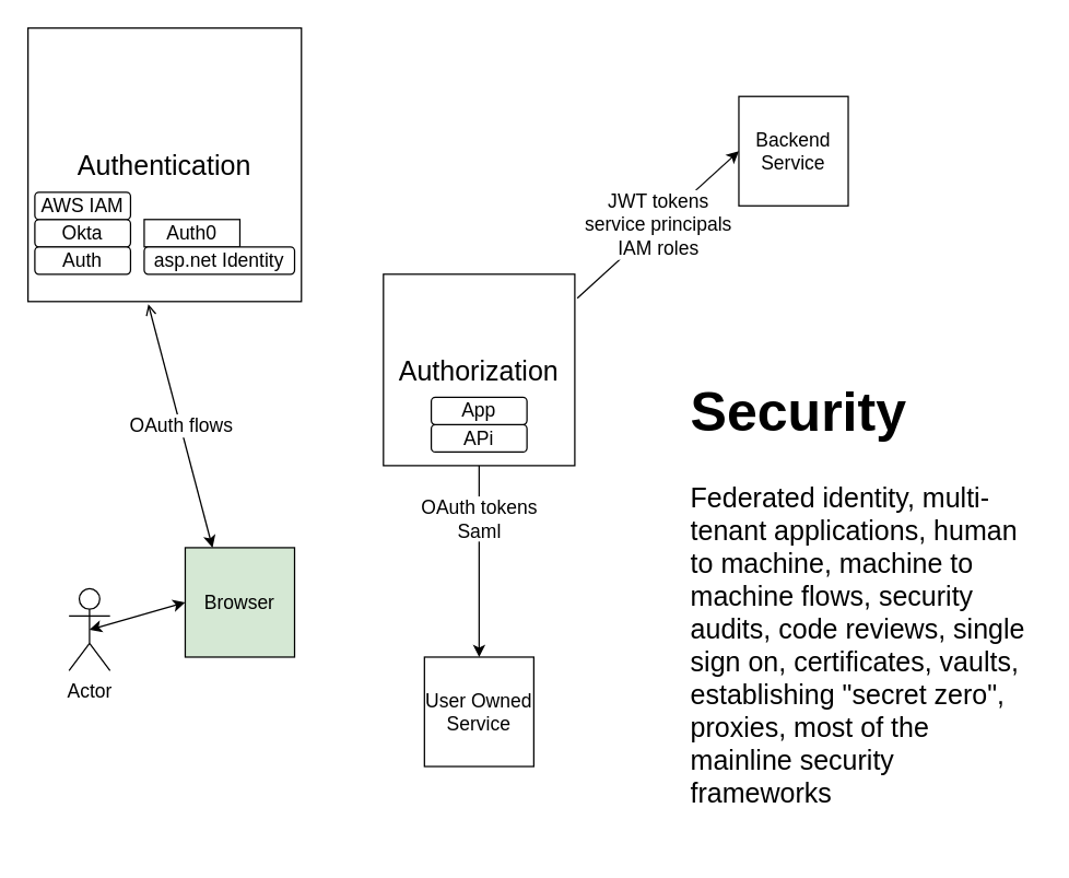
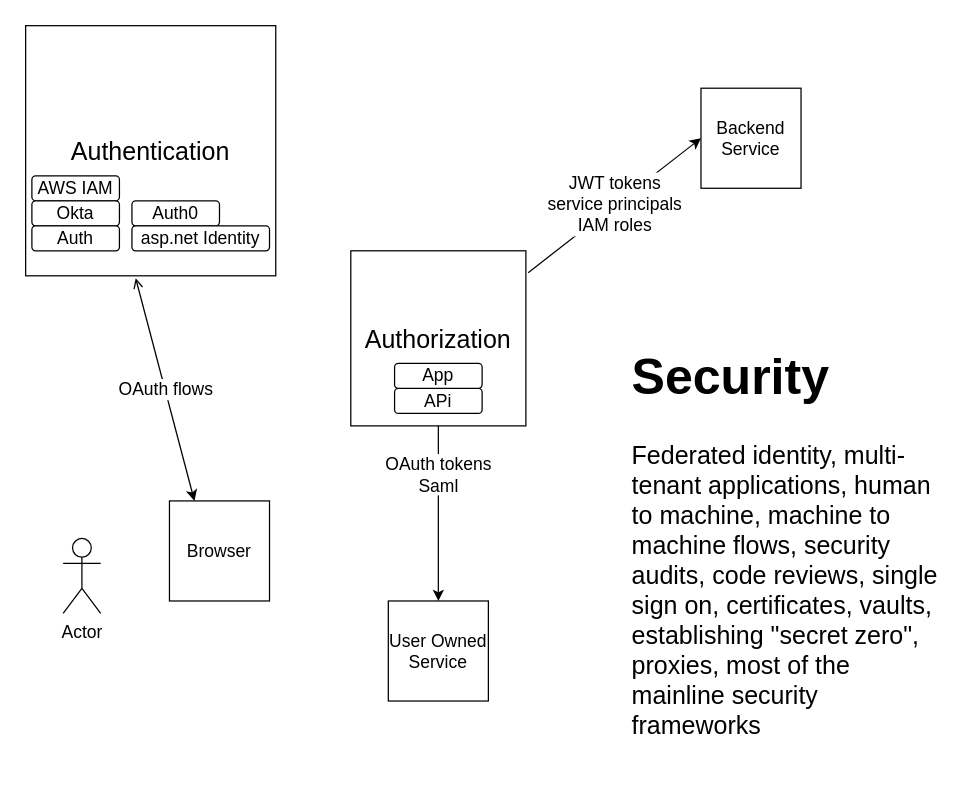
- <mxCell id="11" value="Backend Service" style="whiteSpace=wrap;html=1;aspect=fixed;fontSize=14;" vertex="1" parent="1"><mxGeometry x="540" y="70" width="80" height="80" as="geometry" /></mxCell>
+ <mxCell id="11" value="Backend Service" style="whiteSpace=wrap;html=1;aspect=fixed;fontSize=14;" vertex="1" parent="1"><mxGeometry x="560" y="70" width="80" height="80" as="geometry" /></mxCell>
- <mxCell id="5" value="Auth0" style="whiteSpace=wrap;html=1;fontSize=14;rounded=0;" vertex="1" parent="1"><mxGeometry x="105" y="160" width="70" height="20" as="geometry" /></mxCell>
+ <mxCell id="5" value="Auth0" style="rounded=1;whiteSpace=wrap;html=1;fontSize=14;" vertex="1" parent="1"><mxGeometry x="105" y="160" width="70" height="20" as="geometry" /></mxCell>
- <mxCell id="9" value="Browser" style="whiteSpace=wrap;html=1;aspect=fixed;fontSize=14;fillColor=#d5e8d4;" vertex="1" parent="1"><mxGeometry x="135" y="400" width="80" height="80" as="geometry" /></mxCell>
+ <mxCell id="9" value="Browser" style="whiteSpace=wrap;html=1;aspect=fixed;fontSize=14;" vertex="1" parent="1"><mxGeometry x="135" y="400" width="80" height="80" as="geometry" /></mxCell>
- <mxCell id="20" value="" style="endArrow=classic;startArrow=classic;html=1;fontSize=20;entryX=0;entryY=0.5;entryDx=0;entryDy=0;exitX=0.5;exitY=0.5;exitDx=0;exitDy=0;exitPerimeter=0;" edge="1" parent="1" source="8" target="9"><mxGeometry width="50" height="50" relative="1" as="geometry"><mxPoint x="80" y="465" as="sourcePoint" /><mxPoint x="130" y="415" as="targetPoint" /></mxGeometry></mxCell>
